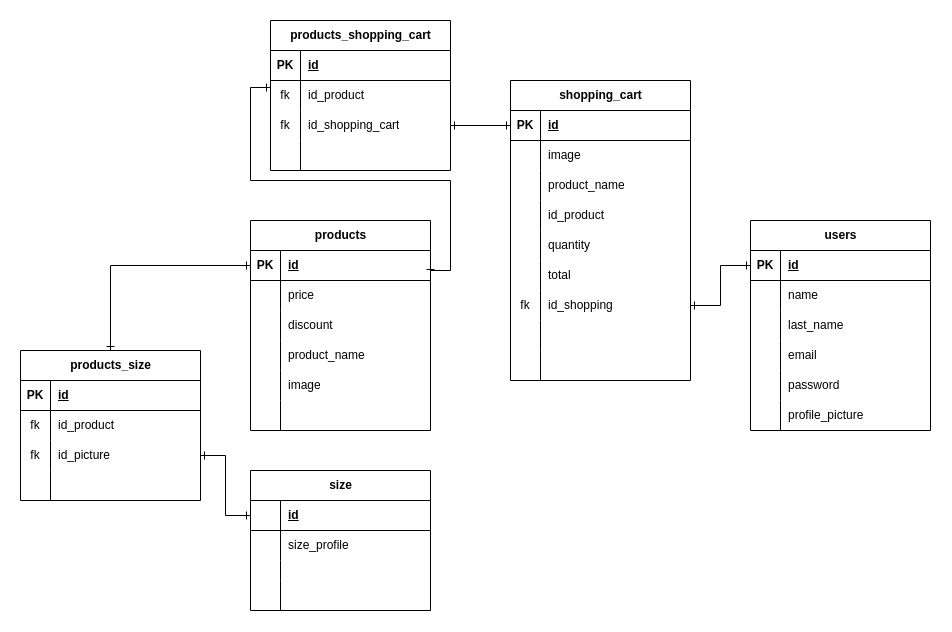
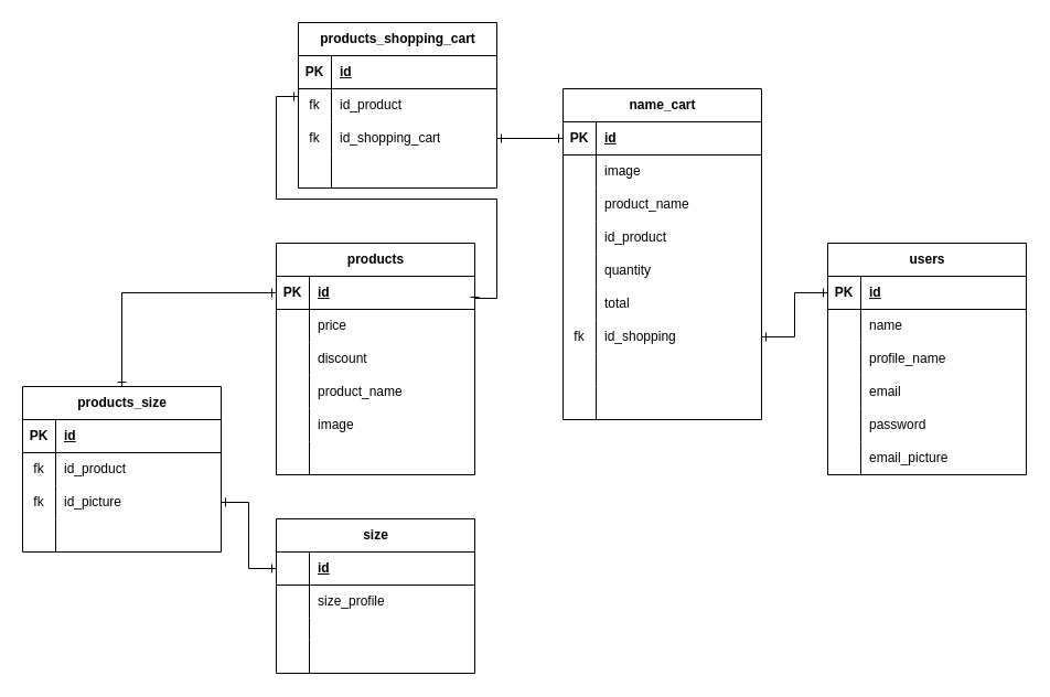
- <mxCell id="2" value="shopping_cart" style="shape=table;startSize=30;container=1;collapsible=1;childLayout=tableLayout;fixedRows=1;rowLines=0;fontStyle=1;align=center;resizeLast=1;html=1;" parent="1" vertex="1"><mxGeometry x="510" y="80" width="180" height="300" as="geometry" /></mxCell>
+ <mxCell id="2" value="name_cart" style="shape=table;startSize=30;container=1;collapsible=1;childLayout=tableLayout;fixedRows=1;rowLines=0;fontStyle=1;align=center;resizeLast=1;html=1;" parent="1" vertex="1"><mxGeometry x="510" y="80" width="180" height="300" as="geometry" /></mxCell>
- <mxCell id="71" value="last_name" style="shape=partialRectangle;connectable=0;fillColor=none;top=0;left=0;bottom=0;right=0;align=left;spacingLeft=6;overflow=hidden;whiteSpace=wrap;html=1;" parent="69" vertex="1"><mxGeometry x="30" width="150" height="30" as="geometry"><mxRectangle width="150" height="30" as="alternateBounds" /></mxGeometry></mxCell>
+ <mxCell id="71" value="profile_name" style="shape=partialRectangle;connectable=0;fillColor=none;top=0;left=0;bottom=0;right=0;align=left;spacingLeft=6;overflow=hidden;whiteSpace=wrap;html=1;" parent="69" vertex="1"><mxGeometry x="30" width="150" height="30" as="geometry"><mxRectangle width="150" height="30" as="alternateBounds" /></mxGeometry></mxCell>
- <mxCell id="80" value="profile_picture" style="shape=partialRectangle;connectable=0;fillColor=none;top=0;left=0;bottom=0;right=0;align=left;spacingLeft=6;overflow=hidden;whiteSpace=wrap;html=1;" parent="78" vertex="1"><mxGeometry x="30" width="150" height="30" as="geometry"><mxRectangle width="150" height="30" as="alternateBounds" /></mxGeometry></mxCell>
+ <mxCell id="80" value="email_picture" style="shape=partialRectangle;connectable=0;fillColor=none;top=0;left=0;bottom=0;right=0;align=left;spacingLeft=6;overflow=hidden;whiteSpace=wrap;html=1;" parent="78" vertex="1"><mxGeometry x="30" width="150" height="30" as="geometry"><mxRectangle width="150" height="30" as="alternateBounds" /></mxGeometry></mxCell>
